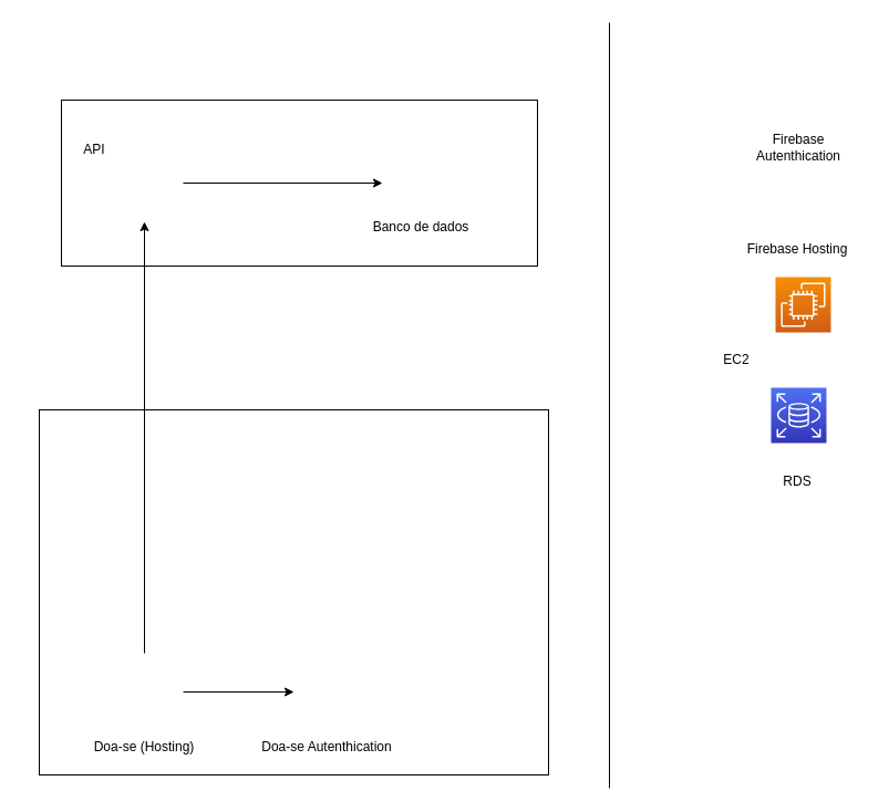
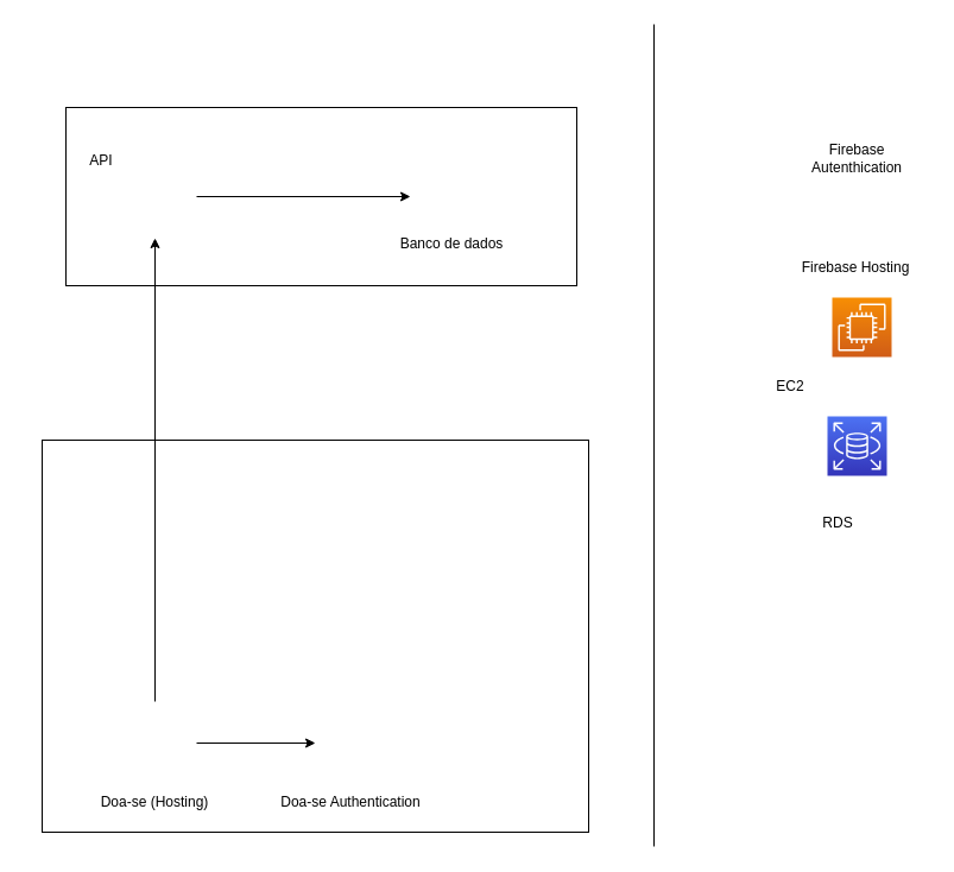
- <mxCell id="20" value="RDS" style="text;html=1;strokeColor=none;fillColor=none;align=center;verticalAlign=middle;whiteSpace=wrap;rounded=0;" vertex="1" parent="1"><mxGeometry x="660" y="420" width="120" height="30" as="geometry" /></mxCell>
+ <mxCell id="20" value="RDS" style="text;html=1;strokeColor=none;fillColor=none;align=center;verticalAlign=middle;whiteSpace=wrap;rounded=0;" vertex="1" parent="1"><mxGeometry x="645" y="425" width="120" height="30" as="geometry" /></mxCell>
- <mxCell id="19" value="Doa-se Autenthication" style="text;html=1;strokeColor=none;fillColor=none;align=center;verticalAlign=middle;whiteSpace=wrap;rounded=0;" vertex="1" parent="1"><mxGeometry x="235" y="660" width="120" height="30" as="geometry" /></mxCell>
+ <mxCell id="19" value="Doa-se Authentication" style="text;html=1;strokeColor=none;fillColor=none;align=center;verticalAlign=middle;whiteSpace=wrap;rounded=0;" vertex="1" parent="1"><mxGeometry x="235" y="660" width="120" height="30" as="geometry" /></mxCell>
